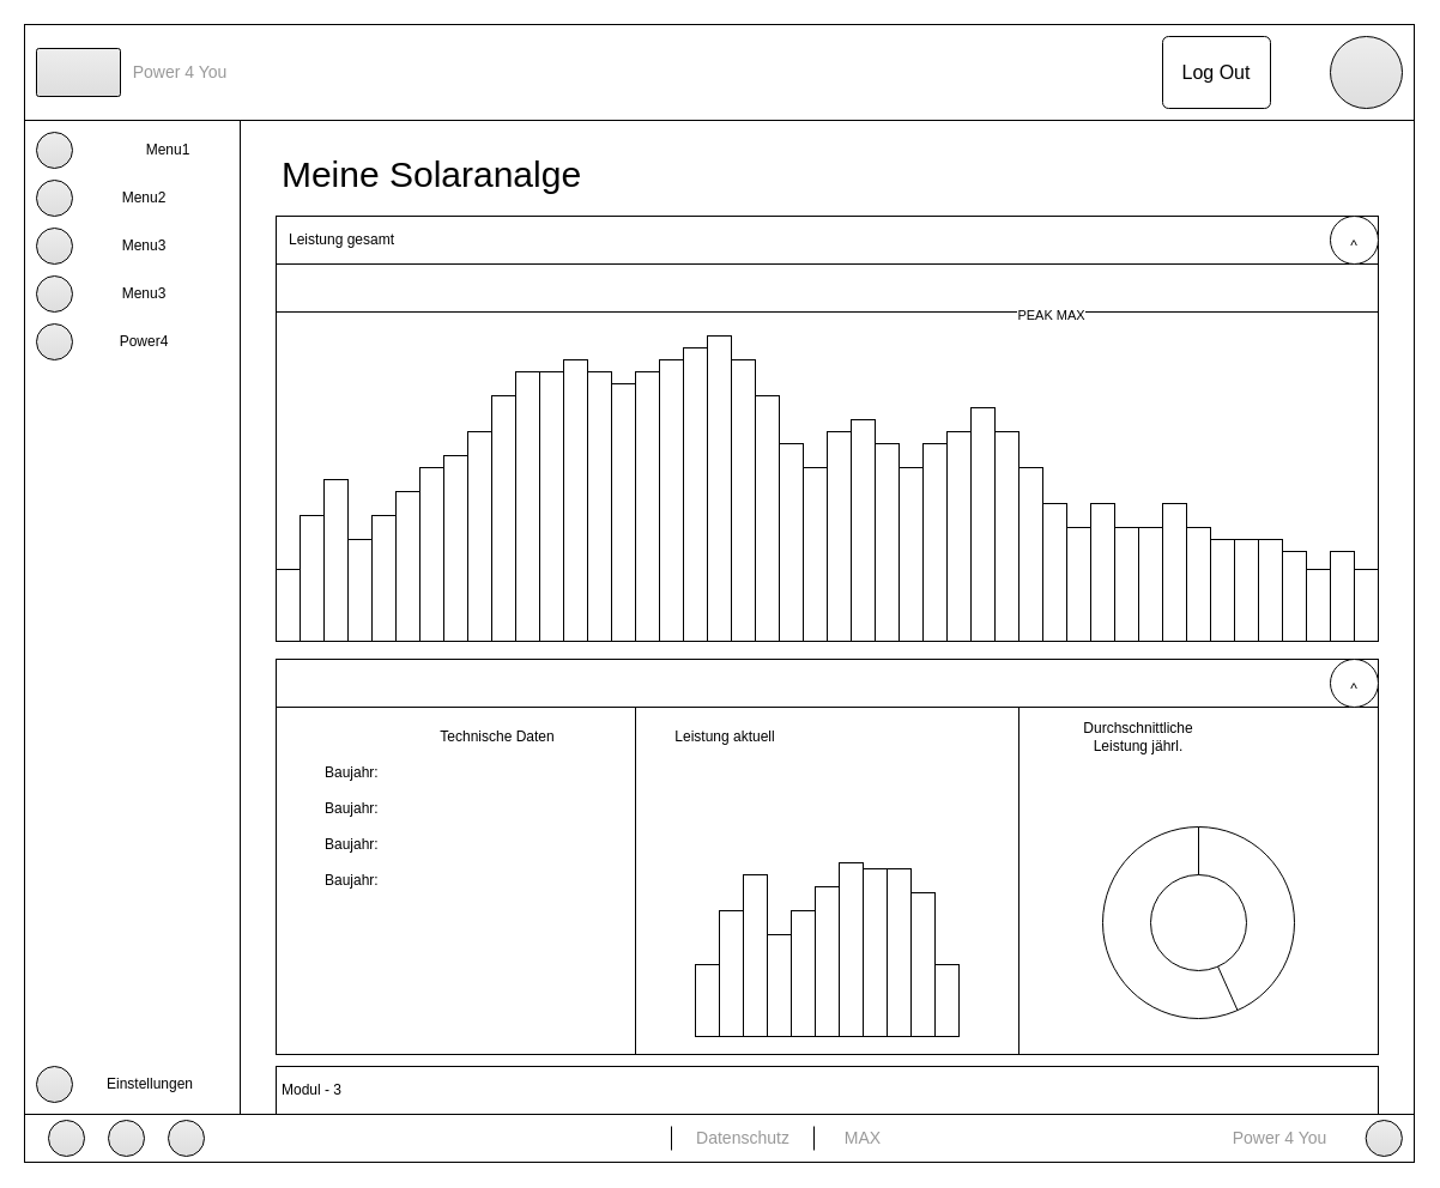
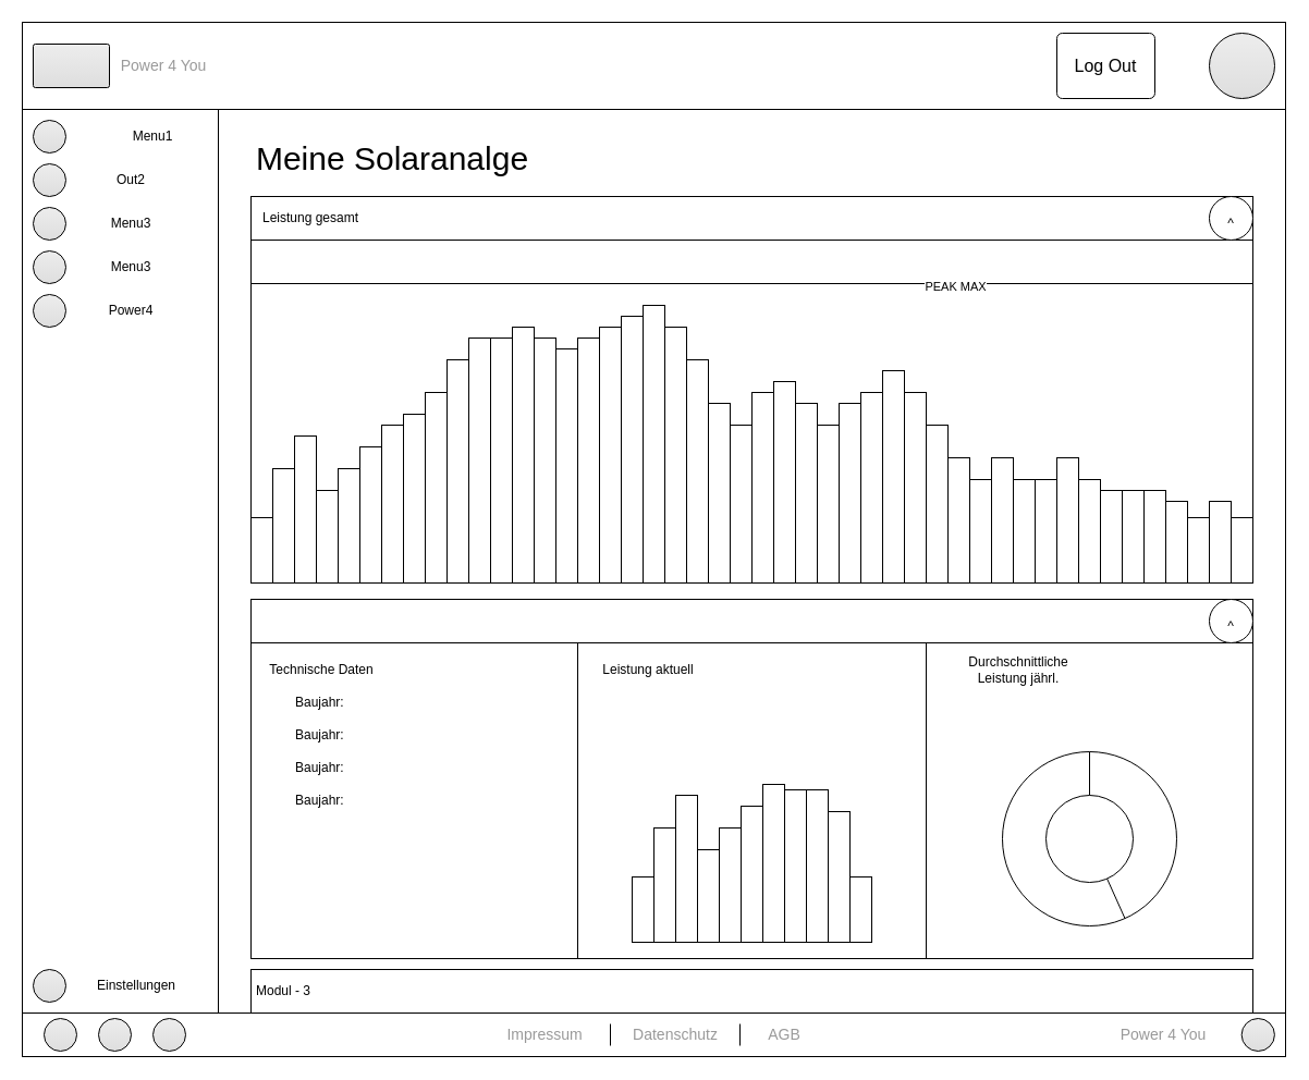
- <mxCell id="108" value="Menu2" style="text;html=1;align=center;verticalAlign=middle;whiteSpace=wrap;rounded=0;" parent="1" vertex="1"><mxGeometry x="90" y="150" width="60" height="30" as="geometry" /></mxCell>
+ <mxCell id="108" value="Out2" style="text;html=1;align=center;verticalAlign=middle;whiteSpace=wrap;rounded=0;" parent="1" vertex="1"><mxGeometry x="90" y="150" width="60" height="30" as="geometry" /></mxCell>
- <mxCell id="81" value="Technische Daten" style="text;html=1;align=center;verticalAlign=middle;whiteSpace=wrap;rounded=0;" parent="1" vertex="1"><mxGeometry x="360" y="600" width="110" height="30" as="geometry" /></mxCell>
+ <mxCell id="81" value="Technische Daten" style="text;html=1;align=center;verticalAlign=middle;whiteSpace=wrap;rounded=0;" parent="1" vertex="1"><mxGeometry x="240" y="600" width="110" height="30" as="geometry" /></mxCell>
- <mxCell id="102" value="Leistung aktuell" style="text;html=1;align=center;verticalAlign=middle;whiteSpace=wrap;rounded=0;" parent="1" vertex="1"><mxGeometry x="550" y="600" width="110" height="30" as="geometry" /></mxCell>
+ <mxCell id="102" value="Leistung aktuell" style="text;html=1;align=center;verticalAlign=middle;whiteSpace=wrap;rounded=0;" parent="1" vertex="1"><mxGeometry x="540" y="600" width="110" height="30" as="geometry" /></mxCell>
- <mxCell id="90" value="Durchschnittliche Leistung jährl." style="text;html=1;align=center;verticalAlign=middle;whiteSpace=wrap;rounded=0;" parent="1" vertex="1"><mxGeometry x="885" y="600" width="130" height="30" as="geometry" /></mxCell>
+ <mxCell id="90" value="Durchschnittliche Leistung jährl." style="text;html=1;align=center;verticalAlign=middle;whiteSpace=wrap;rounded=0;" parent="1" vertex="1"><mxGeometry x="870" y="600" width="130" height="30" as="geometry" /></mxCell>
+ <mxCell id="15" value="Impressum" style="html=1;shadow=0;dashed=0;fillColor=none;strokeColor=none;shape=mxgraph.bootstrap.rect;fontColor=#999999;fontSize=14;whiteSpace=wrap;" parent="7" vertex="1"><mxGeometry x="420" width="120" height="40" as="geometry" /></mxCell>
- <mxCell id="13" value="MAX" style="html=1;shadow=0;dashed=0;fillColor=none;strokeColor=none;shape=mxgraph.bootstrap.rect;fontColor=#999999;fontSize=14;whiteSpace=wrap;" parent="7" vertex="1"><mxGeometry x="660" width="80" height="40" as="geometry" /></mxCell>
+ <mxCell id="13" value="AGB" style="html=1;shadow=0;dashed=0;fillColor=none;strokeColor=none;shape=mxgraph.bootstrap.rect;fontColor=#999999;fontSize=14;whiteSpace=wrap;" parent="7" vertex="1"><mxGeometry x="660" width="80" height="40" as="geometry" /></mxCell>
